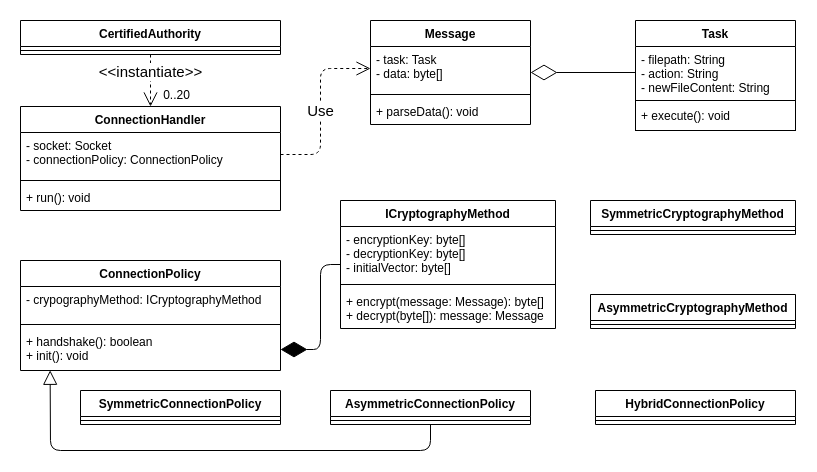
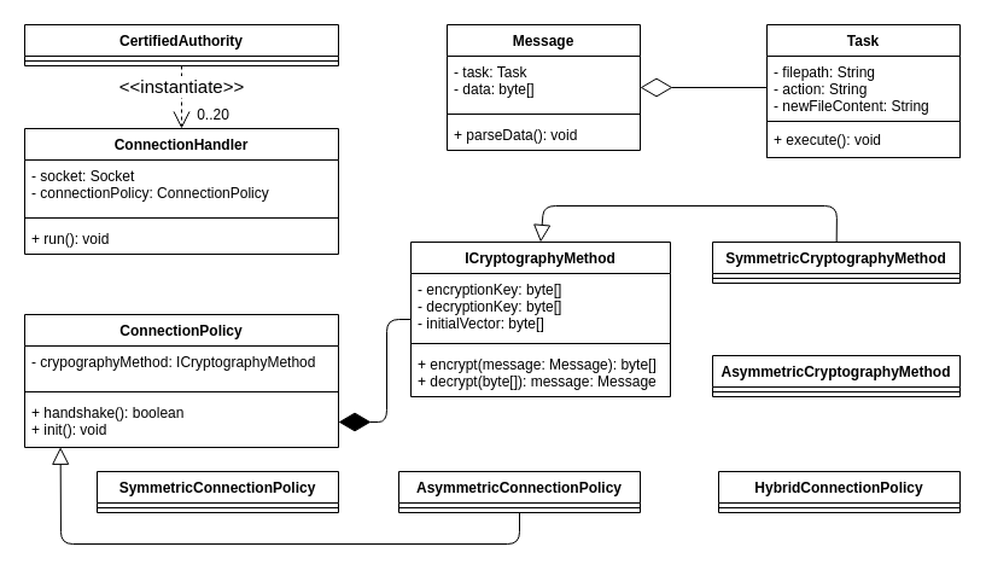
- <mxCell id="29" value="Use" style="endArrow=open;endSize=12;dashed=1;html=1;strokeWidth=1;fontSize=15;exitX=1;exitY=0.5;exitDx=0;exitDy=0;entryX=0;entryY=0.5;entryDx=0;entryDy=0;" parent="1" source="5" target="19" edge="1"><mxGeometry x="-0.045" width="160" relative="1" as="geometry"><mxPoint x="280" y="70" as="sourcePoint" /><mxPoint x="440" y="70" as="targetPoint" /><Array as="points"><mxPoint x="320" y="154" /><mxPoint x="320" y="68" /></Array><mxPoint as="offset" /></mxGeometry></mxCell>
+ <mxCell id="38" value="" style="edgeStyle=none;html=1;endSize=12;endArrow=block;endFill=0;entryX=0.5;entryY=0;entryDx=0;entryDy=0;" edge="1" parent="1" source="36" target="30"><mxGeometry width="160" relative="1" as="geometry"><mxPoint x="475" y="180" as="sourcePoint" /><mxPoint x="635" y="180" as="targetPoint" /><Array as="points"><mxPoint x="693" y="170" /><mxPoint x="450" y="170" /></Array></mxGeometry></mxCell>
